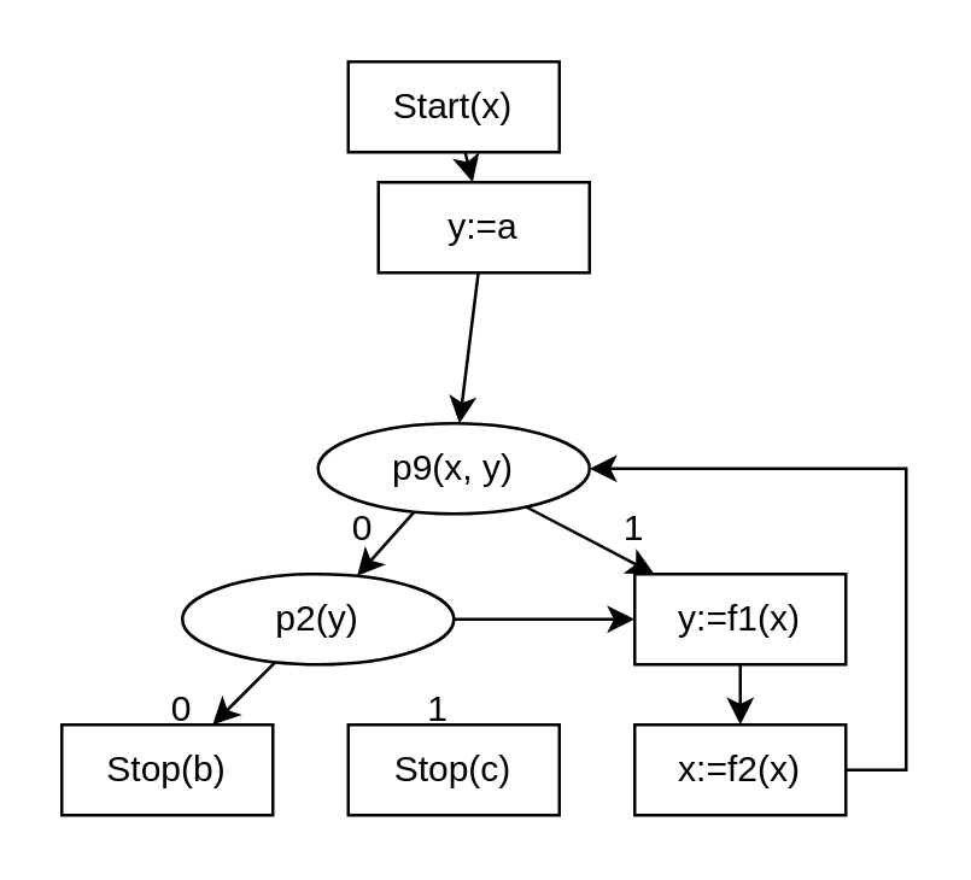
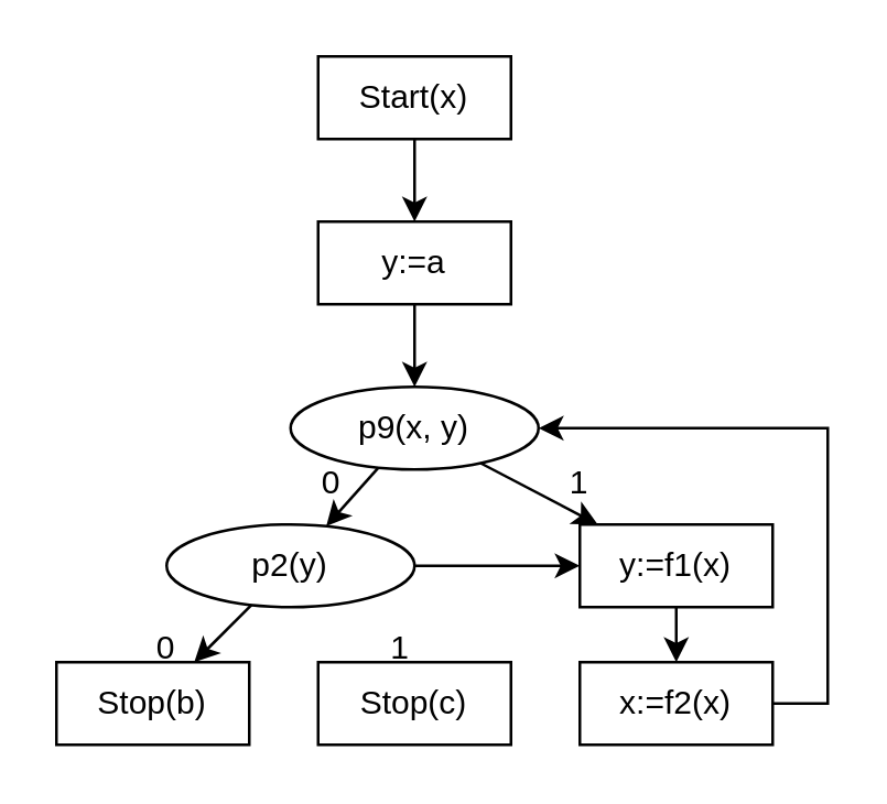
- <mxCell id="3" value="y:=a" style="rounded=0;whiteSpace=wrap;html=1;" vertex="1" parent="1"><mxGeometry x="125" y="60" width="70" height="30" as="geometry" /></mxCell>
+ <mxCell id="3" value="y:=a" style="rounded=0;whiteSpace=wrap;html=1;" vertex="1" parent="1"><mxGeometry x="115" y="80" width="70" height="30" as="geometry" /></mxCell>
